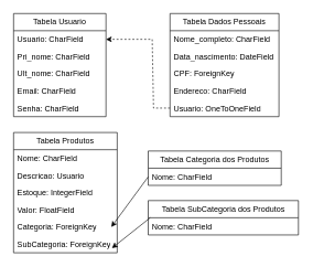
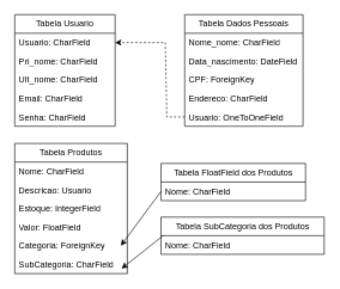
- <mxCell id="9" value="Nome_completo: CharField" style="text;strokeColor=none;fillColor=none;align=left;verticalAlign=top;spacingLeft=4;spacingRight=4;overflow=hidden;rotatable=0;points=[[0,0.5],[1,0.5]];portConstraint=eastwest;whiteSpace=wrap;html=1;" vertex="1" parent="8"><mxGeometry y="26" width="165" height="26" as="geometry" /></mxCell>
+ <mxCell id="9" value="Nome_nome: CharField" style="text;strokeColor=none;fillColor=none;align=left;verticalAlign=top;spacingLeft=4;spacingRight=4;overflow=hidden;rotatable=0;points=[[0,0.5],[1,0.5]];portConstraint=eastwest;whiteSpace=wrap;html=1;" vertex="1" parent="8"><mxGeometry y="26" width="165" height="26" as="geometry" /></mxCell>
- <mxCell id="21" value="Tabela Categoria dos Produtos" style="swimlane;fontStyle=0;childLayout=stackLayout;horizontal=1;startSize=26;fillColor=none;horizontalStack=0;resizeParent=1;resizeParentMax=0;resizeLast=0;collapsible=1;marginBottom=0;whiteSpace=wrap;html=1;" vertex="1" parent="1"><mxGeometry x="224" y="228" width="201.5" height="52" as="geometry" /></mxCell>
+ <mxCell id="21" value="Tabela FloatField dos Produtos" style="swimlane;fontStyle=0;childLayout=stackLayout;horizontal=1;startSize=26;fillColor=none;horizontalStack=0;resizeParent=1;resizeParentMax=0;resizeLast=0;collapsible=1;marginBottom=0;whiteSpace=wrap;html=1;" vertex="1" parent="1"><mxGeometry x="224" y="228" width="201.5" height="52" as="geometry" /></mxCell>
- <mxCell id="20" value="SubCategoria: ForeignKey" style="text;strokeColor=none;fillColor=none;align=left;verticalAlign=top;spacingLeft=4;spacingRight=4;overflow=hidden;rotatable=0;points=[[0,0.5],[1,0.5]];portConstraint=eastwest;whiteSpace=wrap;html=1;" vertex="1" parent="14"><mxGeometry y="156" width="157" height="26" as="geometry" /></mxCell>
+ <mxCell id="20" value="SubCategoria: CharField" style="text;strokeColor=none;fillColor=none;align=left;verticalAlign=top;spacingLeft=4;spacingRight=4;overflow=hidden;rotatable=0;points=[[0,0.5],[1,0.5]];portConstraint=eastwest;whiteSpace=wrap;html=1;" vertex="1" parent="14"><mxGeometry y="156" width="157" height="26" as="geometry" /></mxCell>
